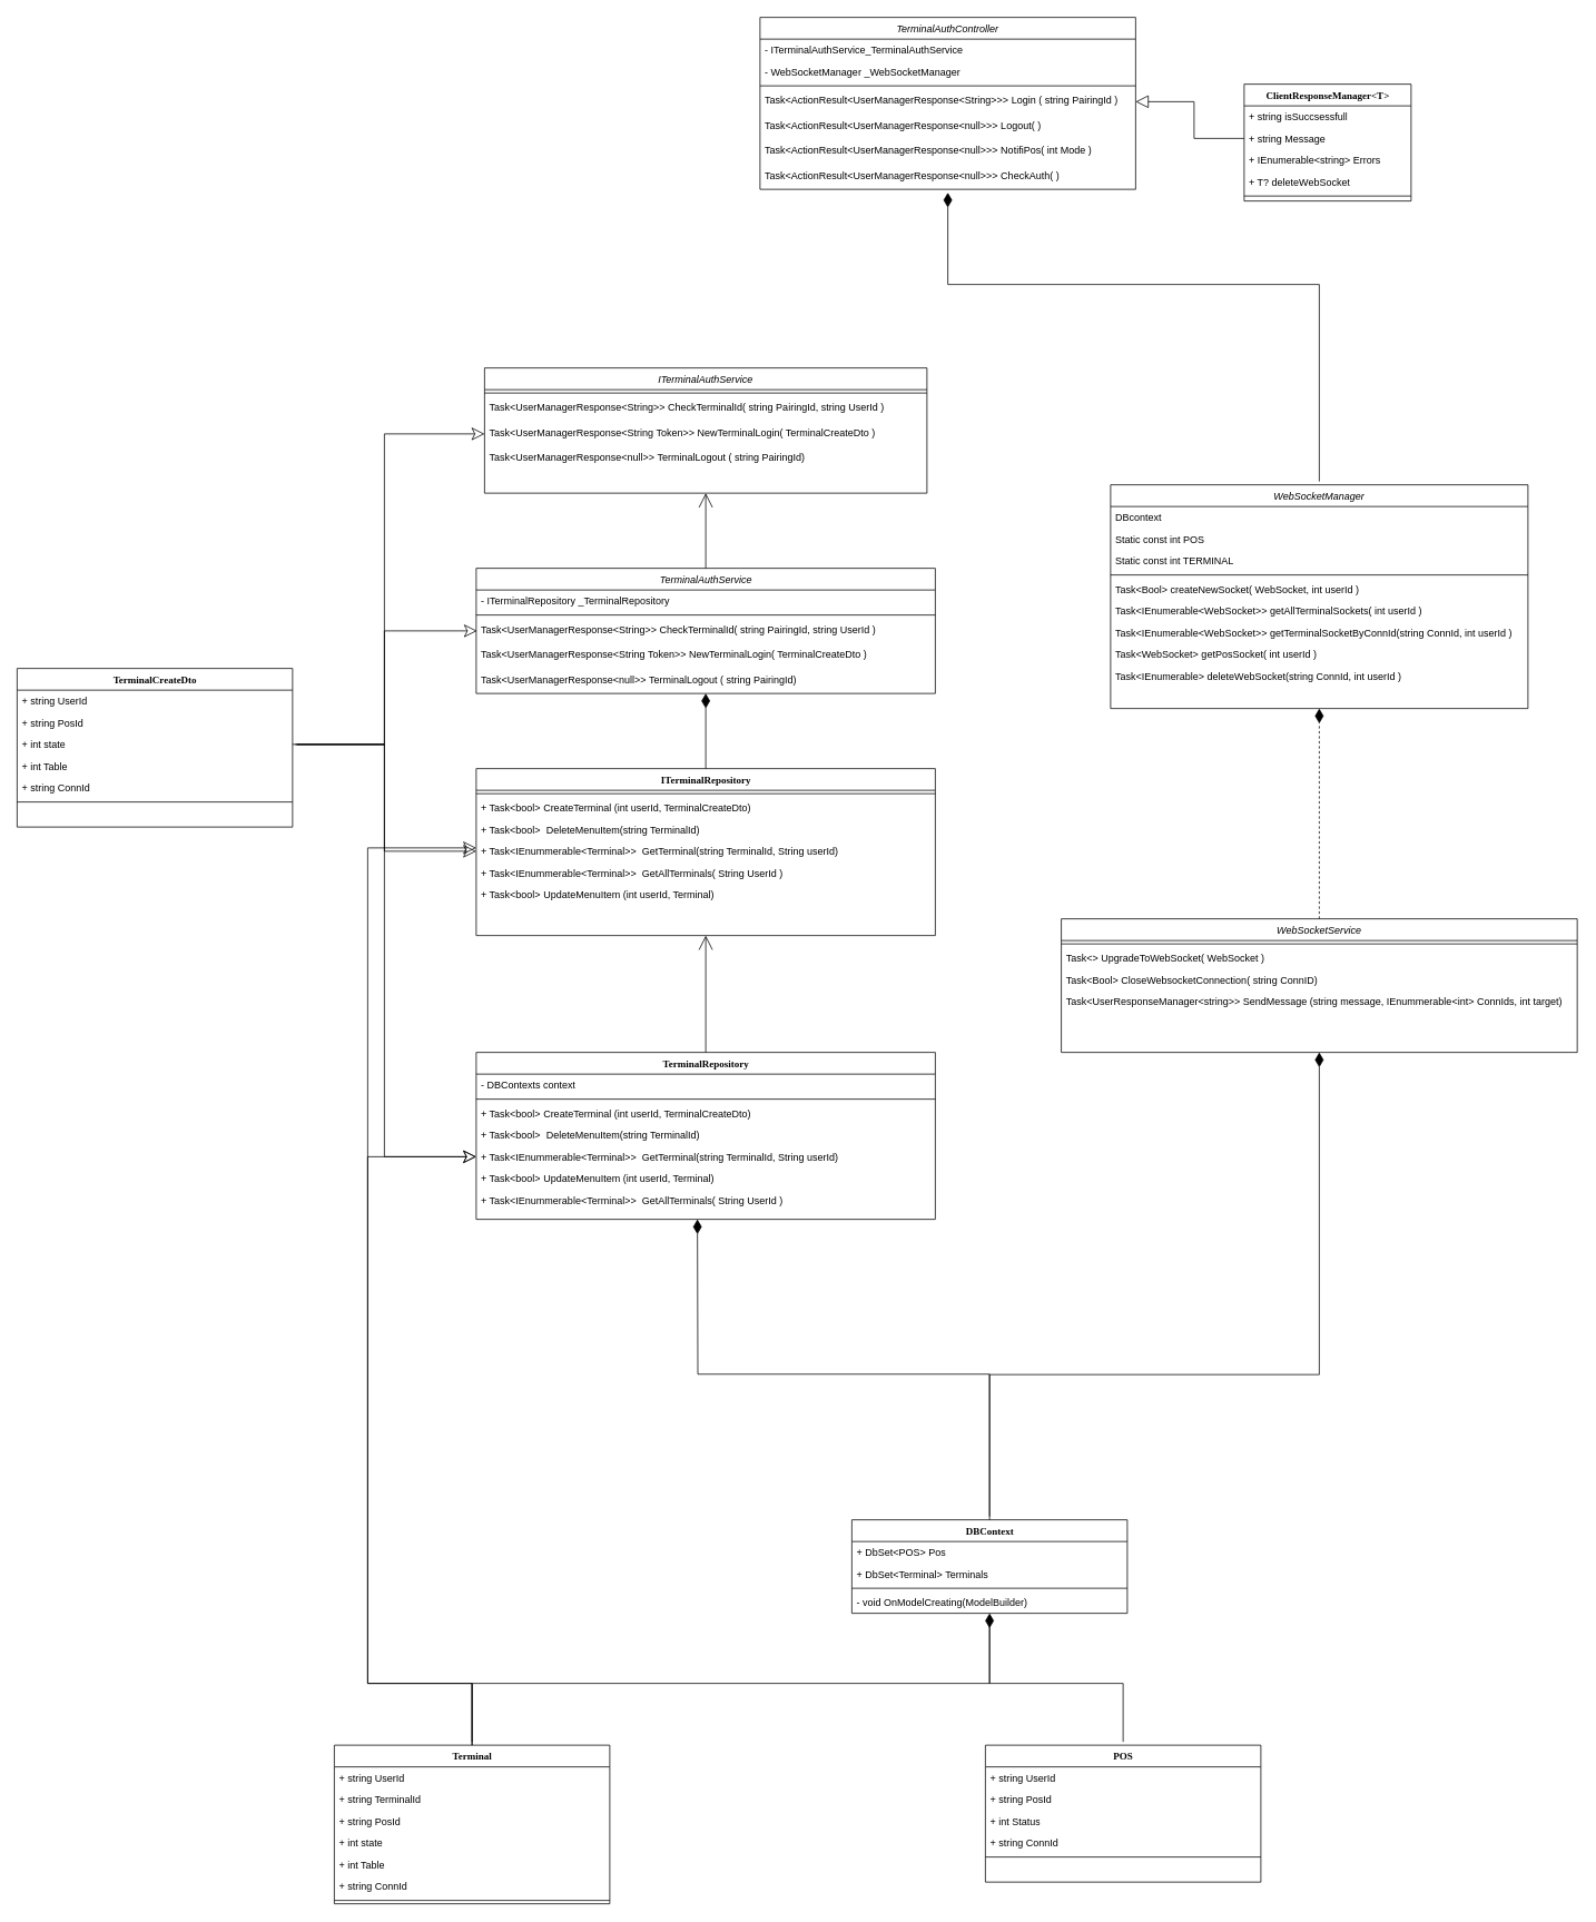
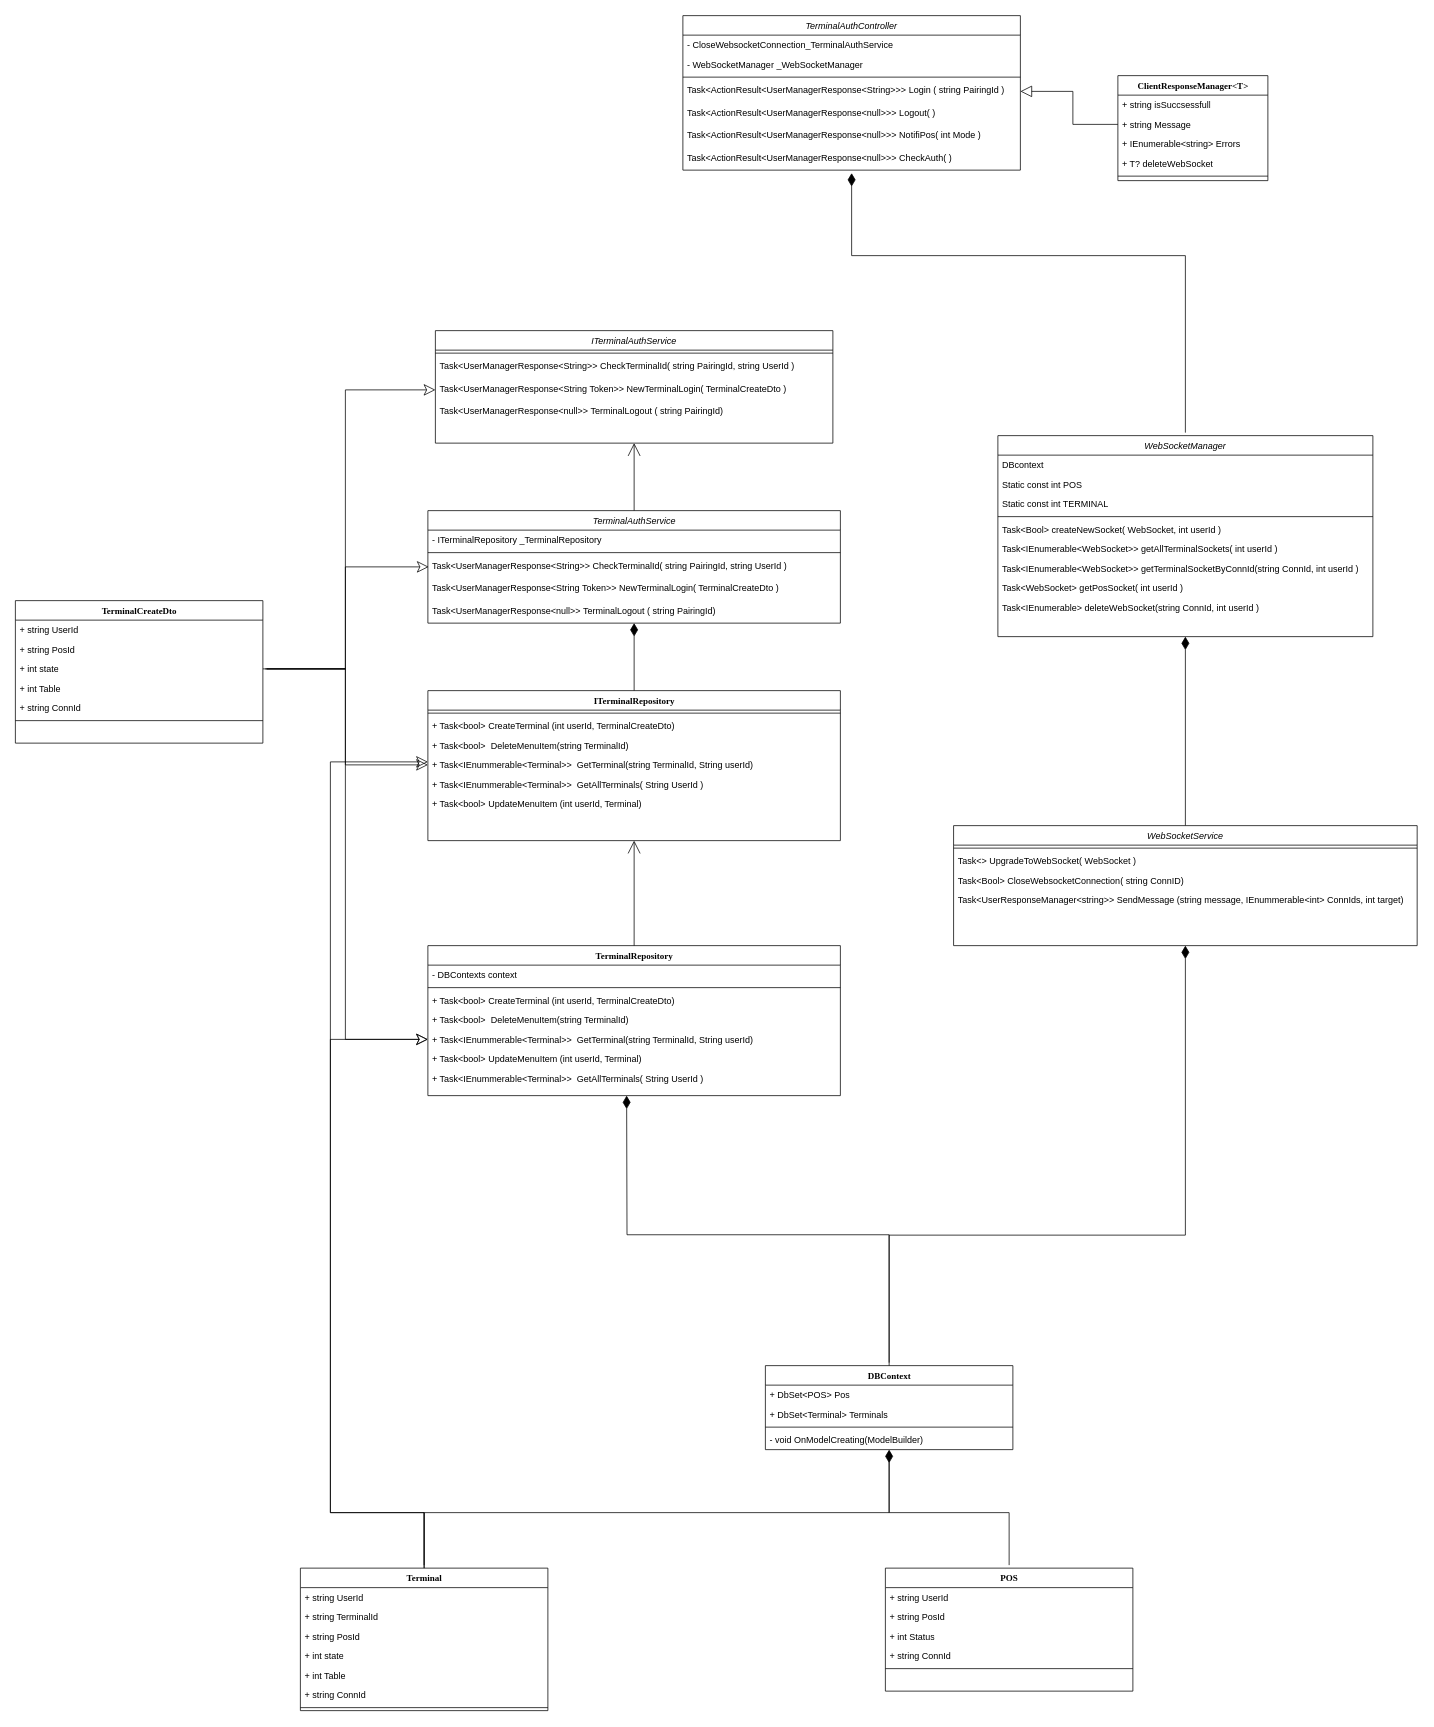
- <mxCell id="3" value="- ITerminalAuthService_TerminalAuthService" style="text;align=left;verticalAlign=top;spacingLeft=4;spacingRight=4;overflow=hidden;rotatable=0;points=[[0,0.5],[1,0.5]];portConstraint=eastwest;rounded=0;shadow=0;html=0;" vertex="1" parent="2"><mxGeometry y="26" width="450" height="26" as="geometry" /></mxCell>
+ <mxCell id="3" value="- CloseWebsocketConnection_TerminalAuthService" style="text;align=left;verticalAlign=top;spacingLeft=4;spacingRight=4;overflow=hidden;rotatable=0;points=[[0,0.5],[1,0.5]];portConstraint=eastwest;rounded=0;shadow=0;html=0;" vertex="1" parent="2"><mxGeometry y="26" width="450" height="26" as="geometry" /></mxCell>
- <mxCell id="53" style="edgeStyle=orthogonalEdgeStyle;rounded=0;orthogonalLoop=1;jettySize=auto;html=1;exitX=0.5;exitY=0;exitDx=0;exitDy=0;entryX=0.5;entryY=1;entryDx=0;entryDy=0;endArrow=diamondThin;endFill=1;endSize=15;dashed=1;" edge="1" parent="1" source="54" target="60"><mxGeometry relative="1" as="geometry" /></mxCell>
+ <mxCell id="53" style="edgeStyle=orthogonalEdgeStyle;rounded=0;orthogonalLoop=1;jettySize=auto;html=1;exitX=0.5;exitY=0;exitDx=0;exitDy=0;entryX=0.5;entryY=1;entryDx=0;entryDy=0;endArrow=diamondThin;endFill=1;endSize=15;" edge="1" parent="1" source="54" target="60"><mxGeometry relative="1" as="geometry" /></mxCell>
